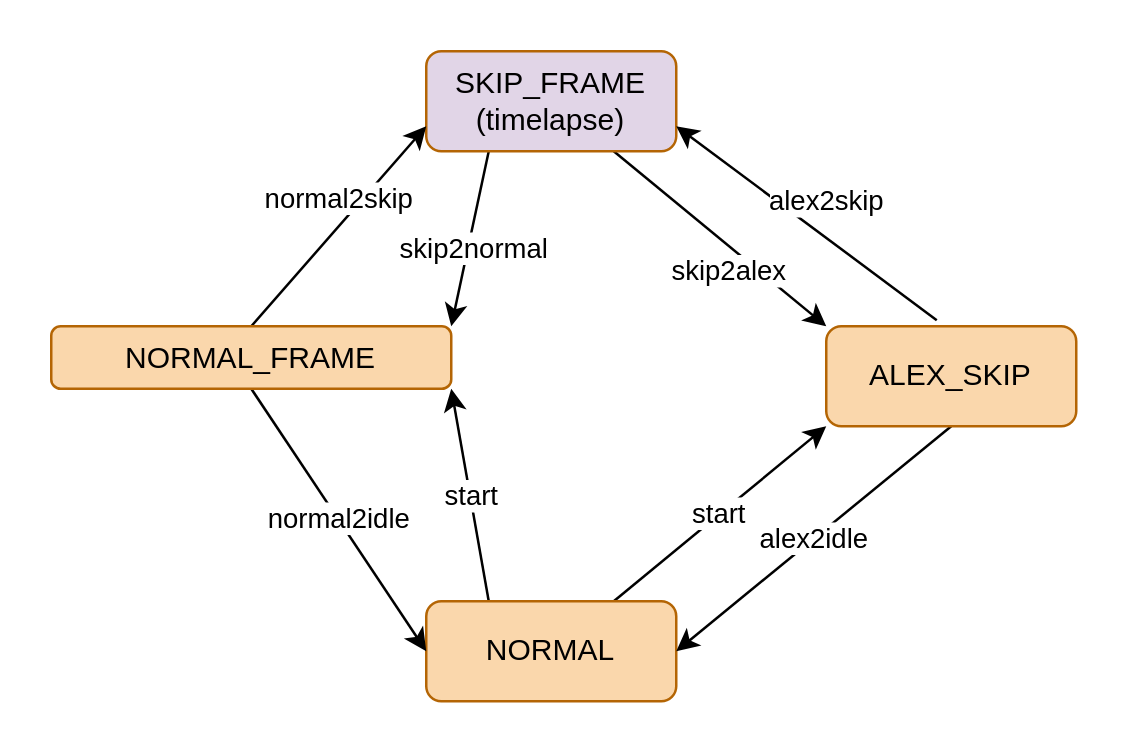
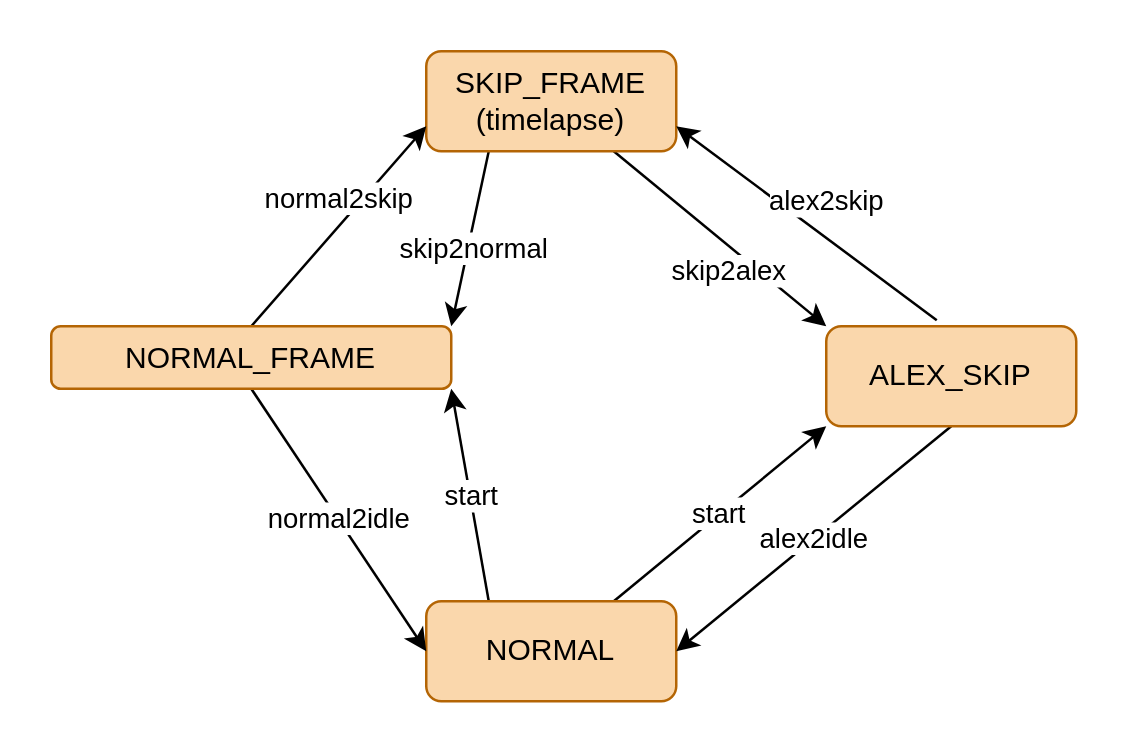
- <mxCell id="7" value="SKIP_FRAME&lt;br&gt;(timelapse)" style="rounded=1;whiteSpace=wrap;html=1;fillColor=#e1d5e7;strokeColor=#b46504;" vertex="1" parent="1"><mxGeometry x="170" y="20" width="100" height="40" as="geometry" /></mxCell>
+ <mxCell id="7" value="SKIP_FRAME&lt;br&gt;(timelapse)" style="rounded=1;whiteSpace=wrap;html=1;fillColor=#fad7ac;strokeColor=#b46504;" vertex="1" parent="1"><mxGeometry x="170" y="20" width="100" height="40" as="geometry" /></mxCell>
